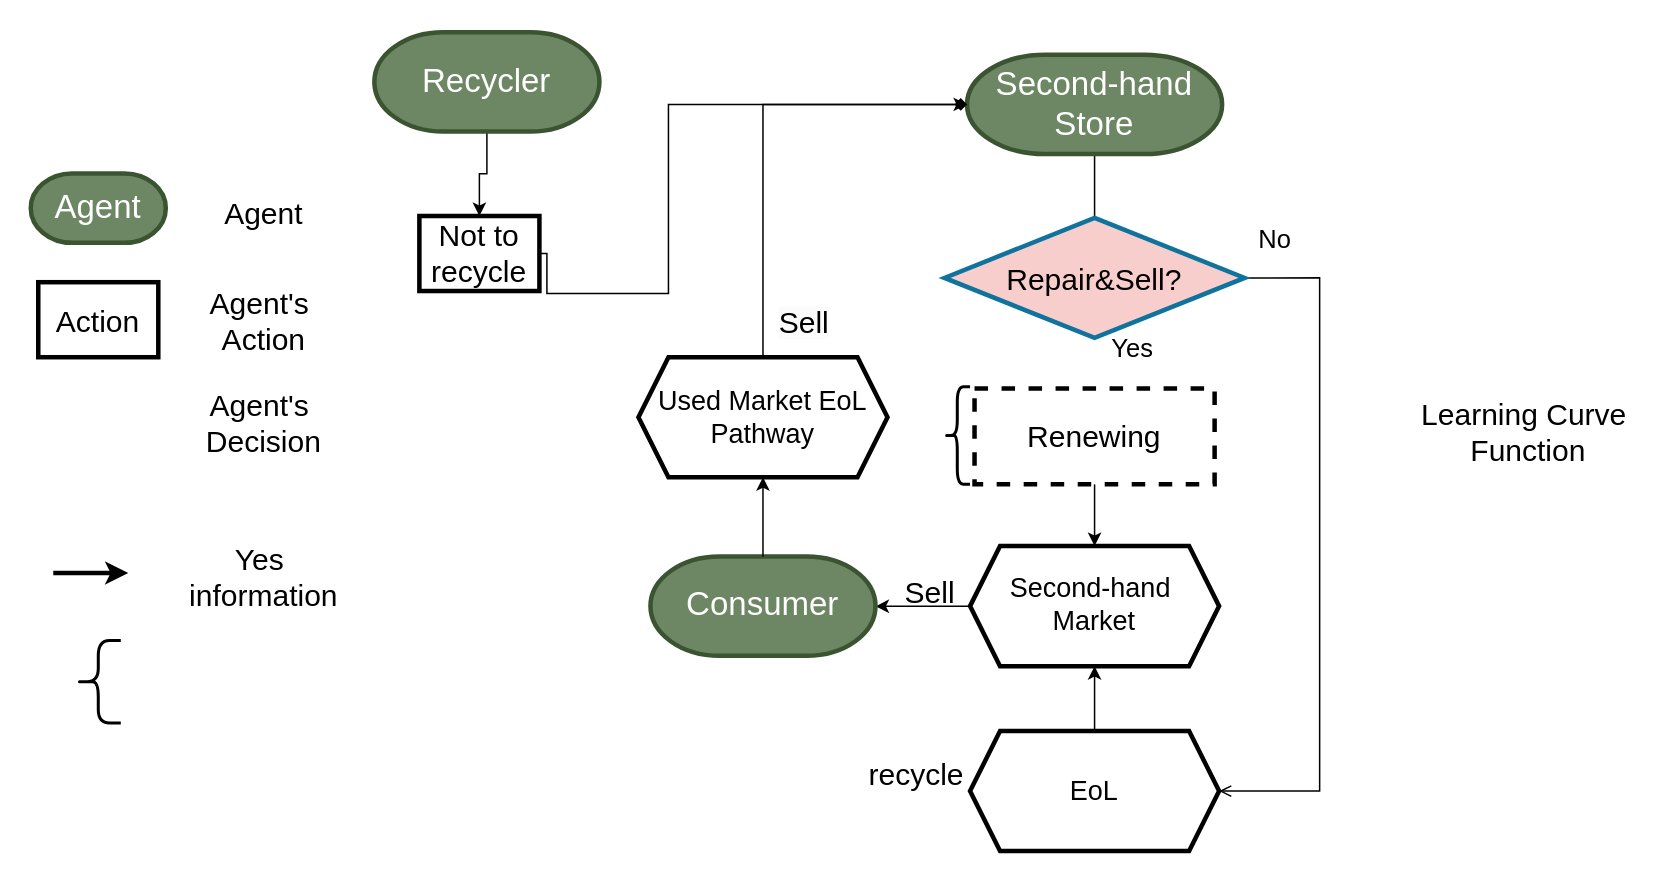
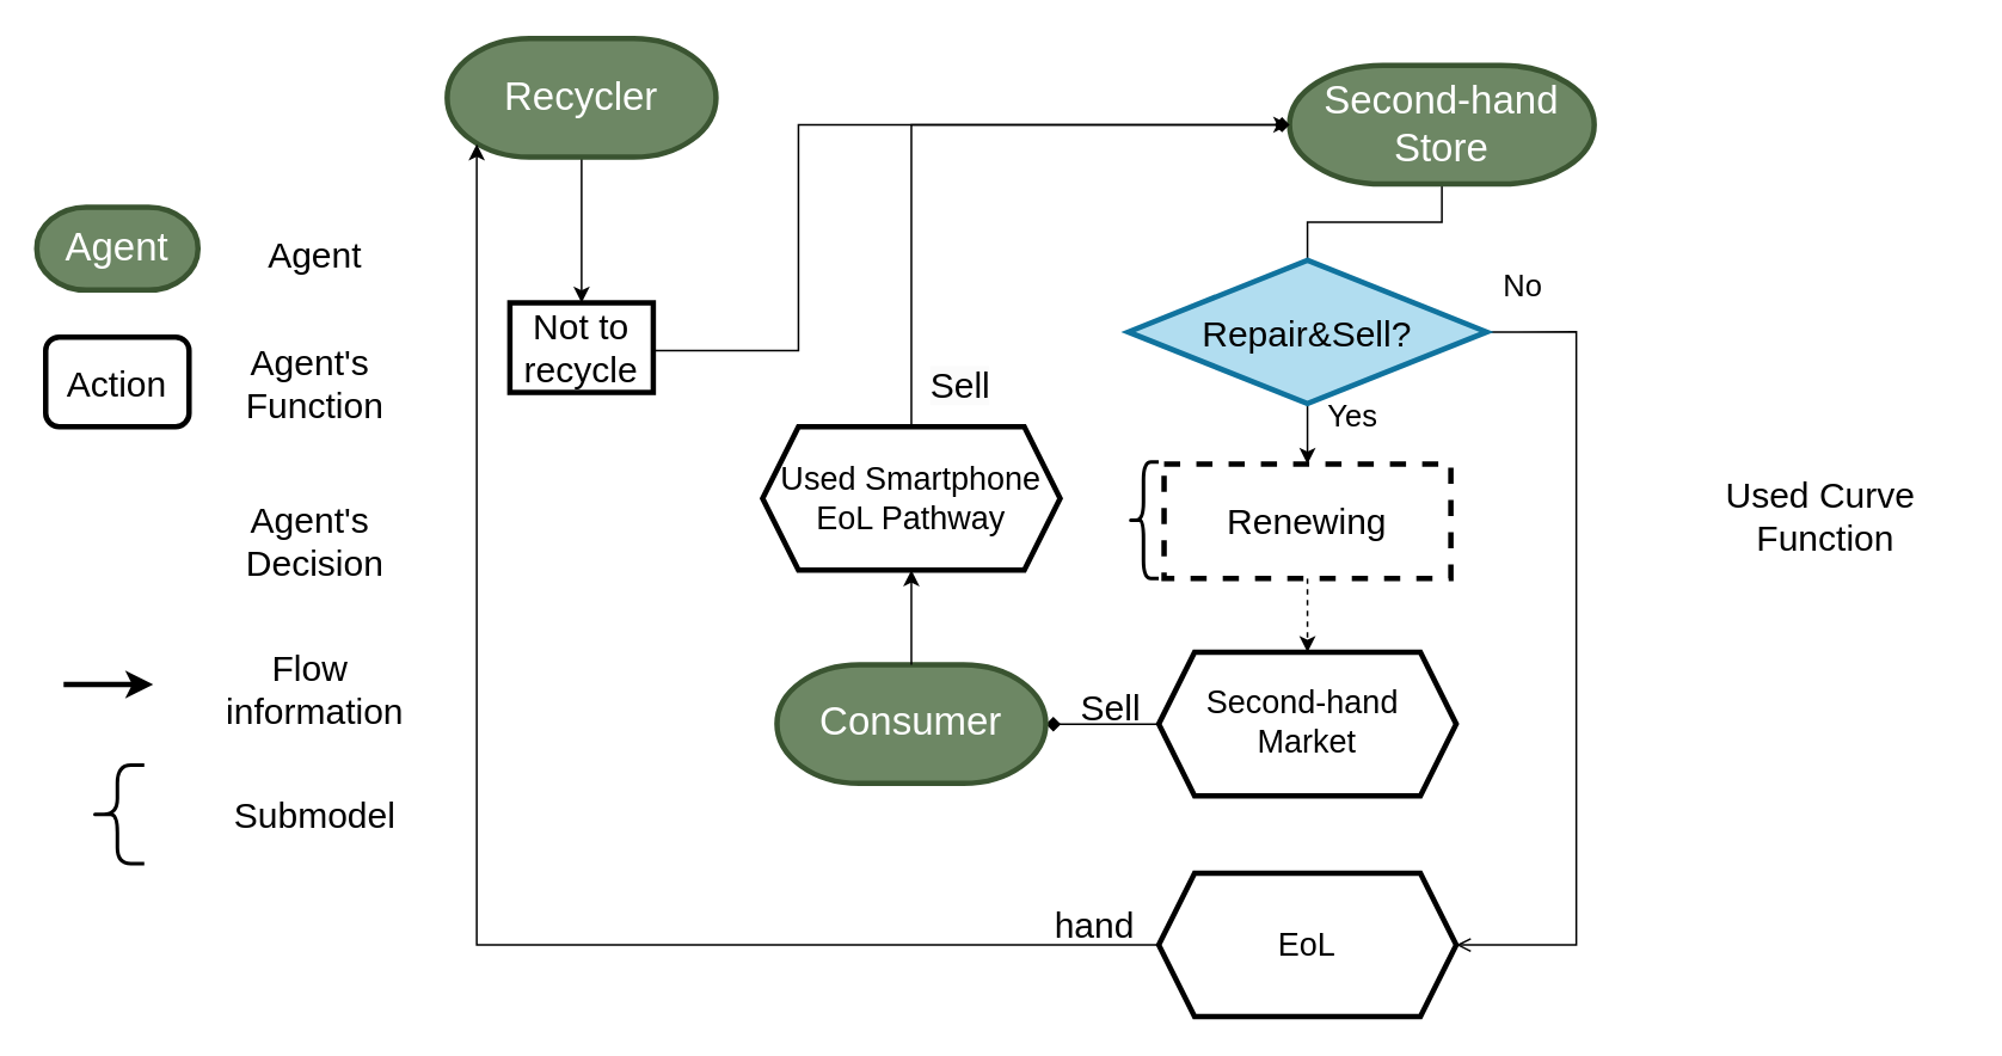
- <mxCell id="12" value="&lt;span style=&quot;color: rgb(255, 255, 255); font-size: 22px;&quot;&gt;Second-hand Store&lt;/span&gt;" style="strokeWidth=3;html=1;shape=mxgraph.flowchart.terminator;whiteSpace=wrap;fillColor=#6d8764;strokeColor=#3A5431;fontColor=#ffffff;" vertex="1" parent="1"><mxGeometry x="644" y="35.88" width="170" height="66.25" as="geometry" /></mxCell>
+ <mxCell id="12" value="&lt;span style=&quot;color: rgb(255, 255, 255); font-size: 22px;&quot;&gt;Second-hand Store&lt;/span&gt;" style="strokeWidth=3;html=1;shape=mxgraph.flowchart.terminator;whiteSpace=wrap;fillColor=#6d8764;strokeColor=#3A5431;fontColor=#ffffff;" vertex="1" parent="1"><mxGeometry x="719" y="35.88" width="170" height="66.25" as="geometry" /></mxCell>
- <mxCell id="35" value="Not to recycle" style="rounded=0;whiteSpace=wrap;html=1;fontSize=20;strokeWidth=3;" vertex="1" parent="1"><mxGeometry x="279" y="143.38" width="80" height="50" as="geometry" /></mxCell>
+ <mxCell id="35" value="Not to recycle" style="rounded=0;whiteSpace=wrap;html=1;fontSize=20;strokeWidth=3;" vertex="1" parent="1"><mxGeometry x="284" y="168.38" width="80" height="50" as="geometry" /></mxCell>
- <mxCell id="21" value="Repair&amp;amp;Sell?" style="rhombus;whiteSpace=wrap;html=1;fontSize=20;strokeWidth=3;fillColor=#f8cecc;strokeColor=#10739e;" vertex="1" parent="1"><mxGeometry x="629" y="144.63" width="200" height="80" as="geometry" /></mxCell>
+ <mxCell id="21" value="Repair&amp;amp;Sell?" style="rhombus;whiteSpace=wrap;html=1;fontSize=20;strokeWidth=3;fillColor=#b1ddf0;strokeColor=#10739e;" vertex="1" parent="1"><mxGeometry x="629" y="144.63" width="200" height="80" as="geometry" /></mxCell>
- <mxCell id="7" value="Action" style="rounded=0;whiteSpace=wrap;html=1;fontSize=20;strokeWidth=3;" vertex="1" parent="1"><mxGeometry x="25" y="187.5" width="80" height="50" as="geometry" /></mxCell>
+ <mxCell id="7" value="Action" style="whiteSpace=wrap;html=1;fontSize=20;strokeWidth=3;rounded=1;" vertex="1" parent="1"><mxGeometry x="25" y="187.5" width="80" height="50" as="geometry" /></mxCell>
- <mxCell id="8" value="&lt;span style=&quot;font-size: 20px;&quot;&gt;Agent's&amp;nbsp;&lt;/span&gt;&lt;div&gt;&lt;span style=&quot;font-size: 20px;&quot;&gt;Action&lt;/span&gt;&lt;/div&gt;" style="text;html=1;align=center;verticalAlign=middle;resizable=0;points=[];autosize=1;strokeColor=none;fillColor=none;" vertex="1" parent="1"><mxGeometry x="125" y="182.5" width="100" height="60" as="geometry" /></mxCell>
+ <mxCell id="8" value="&lt;span style=&quot;font-size: 20px;&quot;&gt;Agent's&amp;nbsp;&lt;/span&gt;&lt;div&gt;&lt;span style=&quot;font-size: 20px;&quot;&gt;Function&lt;/span&gt;&lt;/div&gt;" style="text;html=1;align=center;verticalAlign=middle;resizable=0;points=[];autosize=1;strokeColor=none;fillColor=none;" vertex="1" parent="1"><mxGeometry x="125" y="182.5" width="100" height="60" as="geometry" /></mxCell>
+ <mxCell id="19" style="edgeStyle=orthogonalEdgeStyle;rounded=0;orthogonalLoop=1;jettySize=auto;html=1;" edge="1" parent="1" source="21" target="14"><mxGeometry relative="1" as="geometry" /></mxCell>
- <mxCell id="32" value="&lt;span style=&quot;font-size: 18px;&quot;&gt;Used Market EoL Pathway&lt;/span&gt;" style="shape=hexagon;perimeter=hexagonPerimeter2;whiteSpace=wrap;html=1;fixedSize=1;strokeWidth=3;" vertex="1" parent="1"><mxGeometry x="425" y="237.5" width="166" height="80" as="geometry" /></mxCell>
+ <mxCell id="32" value="&lt;span style=&quot;font-size: 18px;&quot;&gt;Used Smartphone EoL Pathway&lt;/span&gt;" style="shape=hexagon;perimeter=hexagonPerimeter2;whiteSpace=wrap;html=1;fixedSize=1;strokeWidth=3;" vertex="1" parent="1"><mxGeometry x="425" y="237.5" width="166" height="80" as="geometry" /></mxCell>
- <mxCell id="6" value="&lt;span style=&quot;font-size: 20px;&quot;&gt;Agent's&amp;nbsp;&lt;/span&gt;&lt;div&gt;&lt;span style=&quot;font-size: 20px;&quot;&gt;Decision&lt;/span&gt;&lt;/div&gt;" style="text;html=1;align=center;verticalAlign=middle;resizable=0;points=[];autosize=1;strokeColor=none;fillColor=none;" vertex="1" parent="1"><mxGeometry x="125" y="251.25" width="100" height="60" as="geometry" /></mxCell>
+ <mxCell id="6" value="&lt;span style=&quot;font-size: 20px;&quot;&gt;Agent's&amp;nbsp;&lt;/span&gt;&lt;div&gt;&lt;span style=&quot;font-size: 20px;&quot;&gt;Decision&lt;/span&gt;&lt;/div&gt;" style="text;html=1;align=center;verticalAlign=middle;resizable=0;points=[];autosize=1;strokeColor=none;fillColor=none;" vertex="1" parent="1"><mxGeometry x="125" y="271.25" width="100" height="60" as="geometry" /></mxCell>
- <mxCell id="16" value="&lt;span style=&quot;font-size: 20px;&quot;&gt;Learning Curve&lt;/span&gt;&lt;div&gt;&lt;span style=&quot;font-size: 20px;&quot;&gt;&amp;nbsp;Function&lt;/span&gt;&lt;/div&gt;" style="text;html=1;align=center;verticalAlign=middle;resizable=0;points=[];autosize=1;strokeColor=none;fillColor=none;" vertex="1" parent="1"><mxGeometry x="935" y="257.13" width="160" height="60" as="geometry" /></mxCell>
+ <mxCell id="16" value="&lt;span style=&quot;font-size: 20px;&quot;&gt;Used Curve&lt;/span&gt;&lt;div&gt;&lt;span style=&quot;font-size: 20px;&quot;&gt;&amp;nbsp;Function&lt;/span&gt;&lt;/div&gt;" style="text;html=1;align=center;verticalAlign=middle;resizable=0;points=[];autosize=1;strokeColor=none;fillColor=none;" vertex="1" parent="1"><mxGeometry x="935" y="257.13" width="160" height="60" as="geometry" /></mxCell>
- <mxCell id="13" style="edgeStyle=orthogonalEdgeStyle;rounded=0;orthogonalLoop=1;jettySize=auto;html=1;" edge="1" parent="1" source="14" target="18"><mxGeometry relative="1" as="geometry" /></mxCell>
+ <mxCell id="13" style="edgeStyle=orthogonalEdgeStyle;rounded=0;orthogonalLoop=1;jettySize=auto;html=1;dashed=1;" edge="1" parent="1" source="14" target="18"><mxGeometry relative="1" as="geometry" /></mxCell>
- <mxCell id="5" value="&lt;font style=&quot;font-size: 20px;&quot;&gt;Yes&amp;nbsp;&lt;/font&gt;&lt;div&gt;&lt;font style=&quot;font-size: 20px;&quot;&gt;information&lt;/font&gt;&lt;/div&gt;" style="text;html=1;align=center;verticalAlign=middle;resizable=0;points=[];autosize=1;strokeColor=none;fillColor=none;" vertex="1" parent="1"><mxGeometry x="115" y="353.75" width="120" height="60" as="geometry" /></mxCell>
+ <mxCell id="5" value="&lt;font style=&quot;font-size: 20px;&quot;&gt;Flow&amp;nbsp;&lt;/font&gt;&lt;div&gt;&lt;font style=&quot;font-size: 20px;&quot;&gt;information&lt;/font&gt;&lt;/div&gt;" style="text;html=1;align=center;verticalAlign=middle;resizable=0;points=[];autosize=1;strokeColor=none;fillColor=none;" vertex="1" parent="1"><mxGeometry x="115" y="353.75" width="120" height="60" as="geometry" /></mxCell>
- <mxCell id="17" style="edgeStyle=orthogonalEdgeStyle;rounded=0;orthogonalLoop=1;jettySize=auto;html=1;" edge="1" parent="1" source="18" target="22"><mxGeometry relative="1" as="geometry" /></mxCell>
+ <mxCell id="17" style="edgeStyle=orthogonalEdgeStyle;rounded=0;orthogonalLoop=1;jettySize=auto;html=1;endArrow=diamond;" edge="1" parent="1" source="18" target="22"><mxGeometry relative="1" as="geometry" /></mxCell>
+ <mxCell id="3" value="&lt;font style=&quot;font-size: 20px;&quot;&gt;Submodel&lt;/font&gt;" style="text;html=1;align=center;verticalAlign=middle;resizable=0;points=[];autosize=1;strokeColor=none;fillColor=none;" vertex="1" parent="1"><mxGeometry x="120" y="433.75" width="110" height="40" as="geometry" /></mxCell>
- <mxCell id="36" style="edgeStyle=orthogonalEdgeStyle;rounded=0;orthogonalLoop=1;jettySize=auto;html=1;" edge="1" parent="1" source="24" target="18"><mxGeometry relative="1" as="geometry" /></mxCell>
+ <mxCell id="36" style="edgeStyle=orthogonalEdgeStyle;rounded=0;orthogonalLoop=1;jettySize=auto;html=1;entryX=0.11;entryY=0.89;entryDx=0;entryDy=0;entryPerimeter=0;" edge="1" parent="1" source="24" target="30"><mxGeometry relative="1" as="geometry" /></mxCell>
- <mxCell id="27" value="&lt;span style=&quot;font-size: 20px;&quot;&gt;recycle&lt;/span&gt;" style="text;html=1;align=center;verticalAlign=middle;resizable=0;points=[];autosize=1;strokeColor=none;fillColor=none;" vertex="1" parent="1"><mxGeometry x="565" y="495" width="90" height="40" as="geometry" /></mxCell>
+ <mxCell id="27" value="&lt;span style=&quot;font-size: 20px;&quot;&gt;hand&lt;/span&gt;" style="text;html=1;align=center;verticalAlign=middle;resizable=0;points=[];autosize=1;strokeColor=none;fillColor=none;" vertex="1" parent="1"><mxGeometry x="565" y="495" width="90" height="40" as="geometry" /></mxCell>
